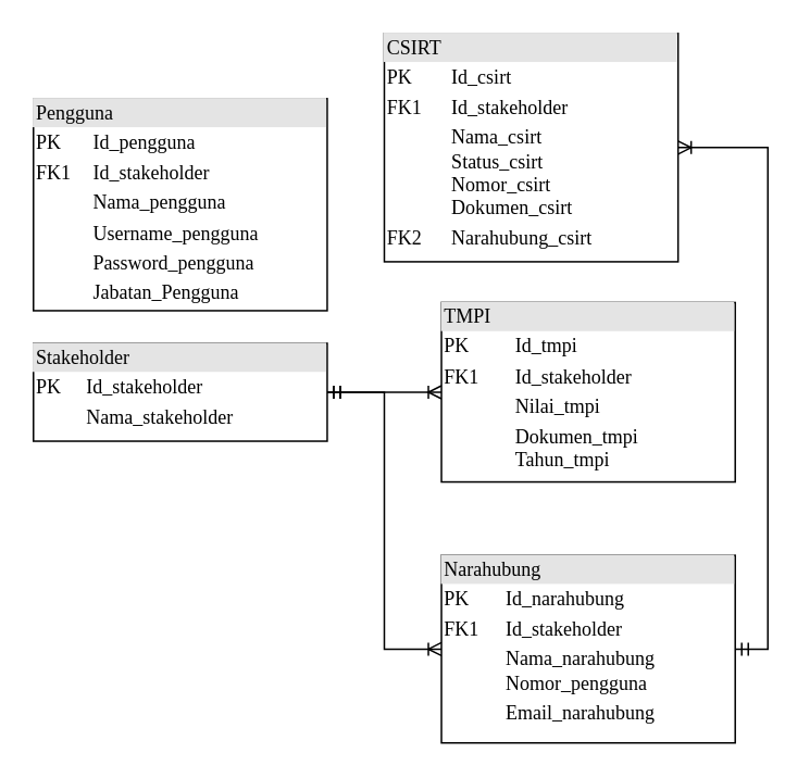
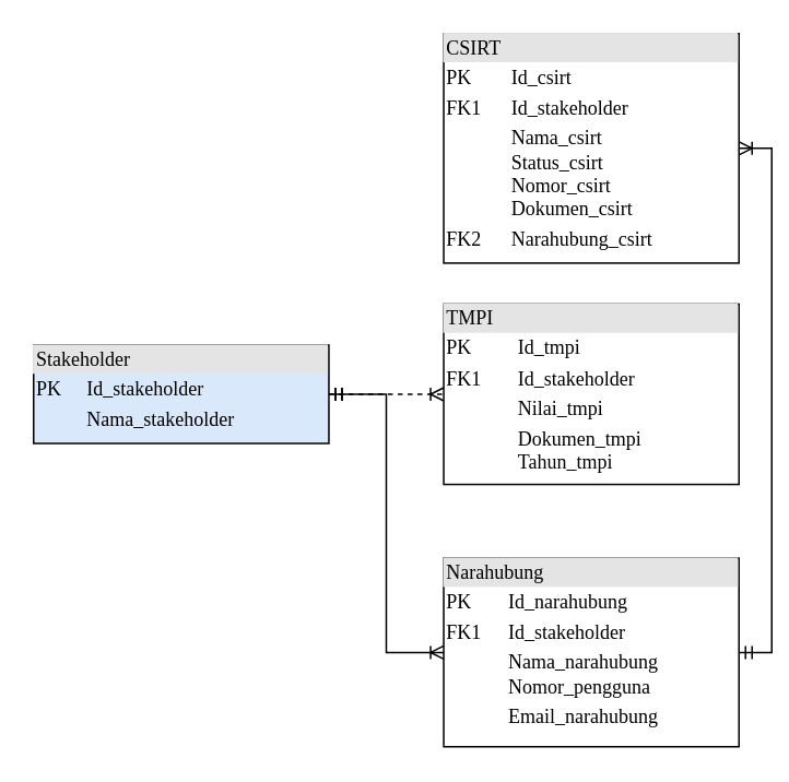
- <mxCell id="8" value="&lt;div style=&quot;box-sizing:border-box;width:100%;background:#e4e4e4;padding:2px;&quot;&gt;CSIRT&lt;/div&gt;&lt;table style=&quot;width:100%;font-size:1em;&quot; cellpadding=&quot;2&quot; cellspacing=&quot;0&quot;&gt;&lt;tbody&gt;&lt;tr&gt;&lt;td&gt;PK&lt;/td&gt;&lt;td&gt;Id_csirt&lt;/td&gt;&lt;/tr&gt;&lt;tr&gt;&lt;td&gt;FK1&lt;/td&gt;&lt;td&gt;Id_stakeholder&lt;/td&gt;&lt;/tr&gt;&lt;tr&gt;&lt;td&gt;&lt;/td&gt;&lt;td&gt;Nama_csirt&lt;br&gt;Status_csirt&lt;br&gt;Nomor_csirt&lt;br&gt;Dokumen_csirt&lt;br&gt;&lt;/td&gt;&lt;/tr&gt;&lt;tr&gt;&lt;td&gt;FK2&lt;/td&gt;&lt;td&gt;Narahubung_csirt&lt;/td&gt;&lt;/tr&gt;&lt;/tbody&gt;&lt;/table&gt;" style="verticalAlign=top;align=left;overflow=fill;html=1;rounded=0;shadow=0;comic=0;labelBackgroundColor=none;strokeWidth=1;fontFamily=Verdana;fontSize=12" parent="1" vertex="1"><mxGeometry x="235" y="20" width="180" height="140" as="geometry" /></mxCell>
+ <mxCell id="8" value="&lt;div style=&quot;box-sizing:border-box;width:100%;background:#e4e4e4;padding:2px;&quot;&gt;CSIRT&lt;/div&gt;&lt;table style=&quot;width:100%;font-size:1em;&quot; cellpadding=&quot;2&quot; cellspacing=&quot;0&quot;&gt;&lt;tbody&gt;&lt;tr&gt;&lt;td&gt;PK&lt;/td&gt;&lt;td&gt;Id_csirt&lt;/td&gt;&lt;/tr&gt;&lt;tr&gt;&lt;td&gt;FK1&lt;/td&gt;&lt;td&gt;Id_stakeholder&lt;/td&gt;&lt;/tr&gt;&lt;tr&gt;&lt;td&gt;&lt;/td&gt;&lt;td&gt;Nama_csirt&lt;br&gt;Status_csirt&lt;br&gt;Nomor_csirt&lt;br&gt;Dokumen_csirt&lt;br&gt;&lt;/td&gt;&lt;/tr&gt;&lt;tr&gt;&lt;td&gt;FK2&lt;/td&gt;&lt;td&gt;Narahubung_csirt&lt;/td&gt;&lt;/tr&gt;&lt;/tbody&gt;&lt;/table&gt;" style="verticalAlign=top;align=left;overflow=fill;html=1;rounded=0;shadow=0;comic=0;labelBackgroundColor=none;strokeWidth=1;fontFamily=Verdana;fontSize=12" parent="1" vertex="1"><mxGeometry x="270" y="20" width="180" height="140" as="geometry" /></mxCell>
- <mxCell id="9" value="&lt;div style=&quot;box-sizing: border-box ; width: 100% ; background: #e4e4e4 ; padding: 2px&quot;&gt;Pengguna&lt;/div&gt;&lt;table style=&quot;width: 100% ; font-size: 1em&quot; cellpadding=&quot;2&quot; cellspacing=&quot;0&quot;&gt;&lt;tbody&gt;&lt;tr&gt;&lt;td&gt;PK&lt;/td&gt;&lt;td&gt;Id_pengguna&lt;/td&gt;&lt;/tr&gt;&lt;tr&gt;&lt;td&gt;FK1&lt;/td&gt;&lt;td&gt;Id_stakeholder&lt;/td&gt;&lt;/tr&gt;&lt;tr&gt;&lt;td&gt;&lt;/td&gt;&lt;td&gt;Nama_pengguna&lt;/td&gt;&lt;/tr&gt;&lt;tr&gt;&lt;td&gt;&lt;br&gt;&lt;/td&gt;&lt;td&gt;Username_pengguna&lt;/td&gt;&lt;/tr&gt;&lt;tr&gt;&lt;td&gt;&lt;br&gt;&lt;/td&gt;&lt;td&gt;Password_pengguna&lt;/td&gt;&lt;/tr&gt;&lt;tr&gt;&lt;td&gt;&lt;br&gt;&lt;/td&gt;&lt;td&gt;Jabatan_Pengguna&lt;/td&gt;&lt;/tr&gt;&lt;/tbody&gt;&lt;/table&gt;" style="verticalAlign=top;align=left;overflow=fill;html=1;rounded=0;shadow=0;comic=0;labelBackgroundColor=none;strokeWidth=1;fontFamily=Verdana;fontSize=12" parent="1" vertex="1"><mxGeometry x="20" y="60" width="180" height="130" as="geometry" /></mxCell>
- <mxCell id="4" value="&lt;div style=&quot;box-sizing:border-box;width:100%;background:#e4e4e4;padding:2px;&quot;&gt;Stakeholder&lt;/div&gt;&lt;table style=&quot;width:100%;font-size:1em;&quot; cellpadding=&quot;2&quot; cellspacing=&quot;0&quot;&gt;&lt;tbody&gt;&lt;tr&gt;&lt;td&gt;PK&lt;/td&gt;&lt;td&gt;Id_stakeholder&lt;/td&gt;&lt;/tr&gt;&lt;tr&gt;&lt;td&gt;&lt;/td&gt;&lt;td&gt;Nama_stakeholder&lt;/td&gt;&lt;/tr&gt;&lt;/tbody&gt;&lt;/table&gt;" style="verticalAlign=top;align=left;overflow=fill;html=1;rounded=0;shadow=0;comic=0;labelBackgroundColor=none;strokeWidth=1;fontFamily=Verdana;fontSize=12" parent="1" vertex="1"><mxGeometry x="20" y="210" width="180" height="60" as="geometry" /></mxCell>
+ <mxCell id="4" value="&lt;div style=&quot;box-sizing:border-box;width:100%;background:#e4e4e4;padding:2px;&quot;&gt;Stakeholder&lt;/div&gt;&lt;table style=&quot;width:100%;font-size:1em;&quot; cellpadding=&quot;2&quot; cellspacing=&quot;0&quot;&gt;&lt;tbody&gt;&lt;tr&gt;&lt;td&gt;PK&lt;/td&gt;&lt;td&gt;Id_stakeholder&lt;/td&gt;&lt;/tr&gt;&lt;tr&gt;&lt;td&gt;&lt;/td&gt;&lt;td&gt;Nama_stakeholder&lt;/td&gt;&lt;/tr&gt;&lt;/tbody&gt;&lt;/table&gt;" style="verticalAlign=top;align=left;overflow=fill;html=1;rounded=0;shadow=0;comic=0;labelBackgroundColor=none;strokeWidth=1;fontFamily=Verdana;fontSize=12;fillColor=#dae8fc;" parent="1" vertex="1"><mxGeometry x="20" y="210" width="180" height="60" as="geometry" /></mxCell>
- <mxCell id="2" style="edgeStyle=orthogonalEdgeStyle;rounded=0;orthogonalLoop=1;jettySize=auto;html=1;exitX=1;exitY=0.5;exitDx=0;exitDy=0;startArrow=ERmandOne;startFill=0;endArrow=ERoneToMany;endFill=0;" parent="1" source="4" target="7" edge="1"><mxGeometry relative="1" as="geometry" /></mxCell>
+ <mxCell id="2" style="edgeStyle=orthogonalEdgeStyle;rounded=0;orthogonalLoop=1;jettySize=auto;html=1;exitX=1;exitY=0.5;exitDx=0;exitDy=0;startArrow=ERmandOne;startFill=0;endArrow=ERoneToMany;endFill=0;dashed=1;" parent="1" source="4" target="7" edge="1"><mxGeometry relative="1" as="geometry" /></mxCell>
